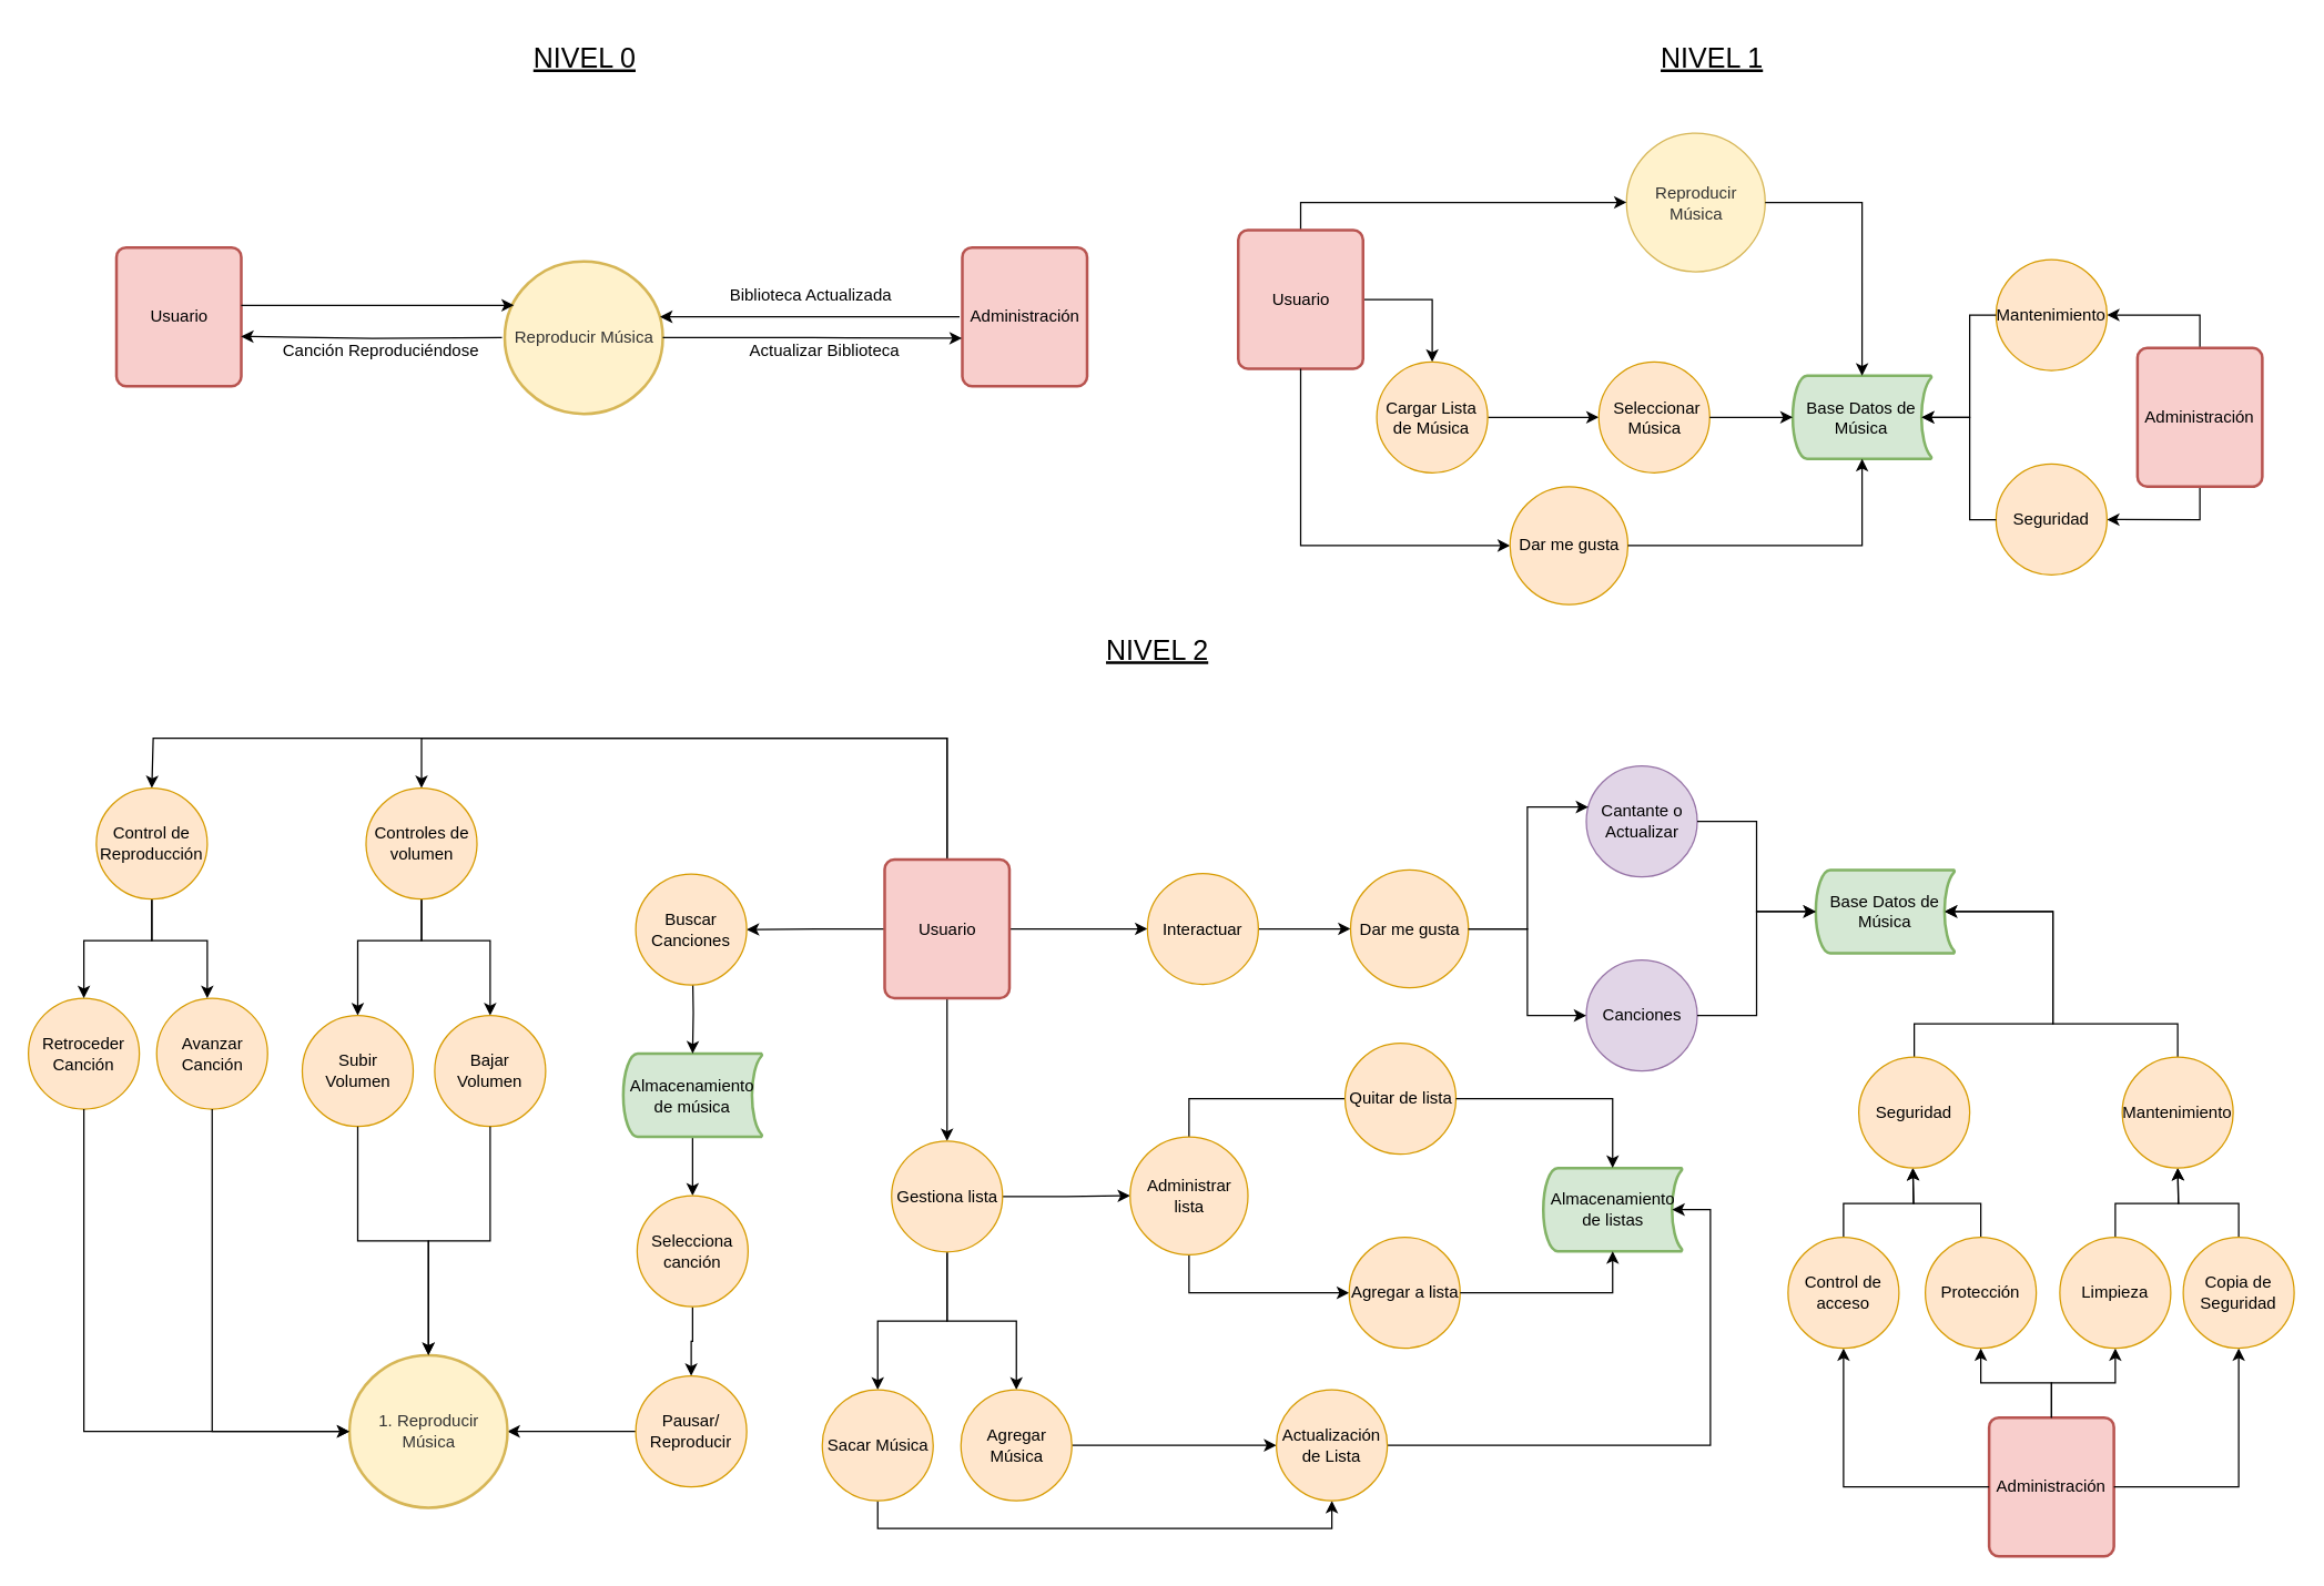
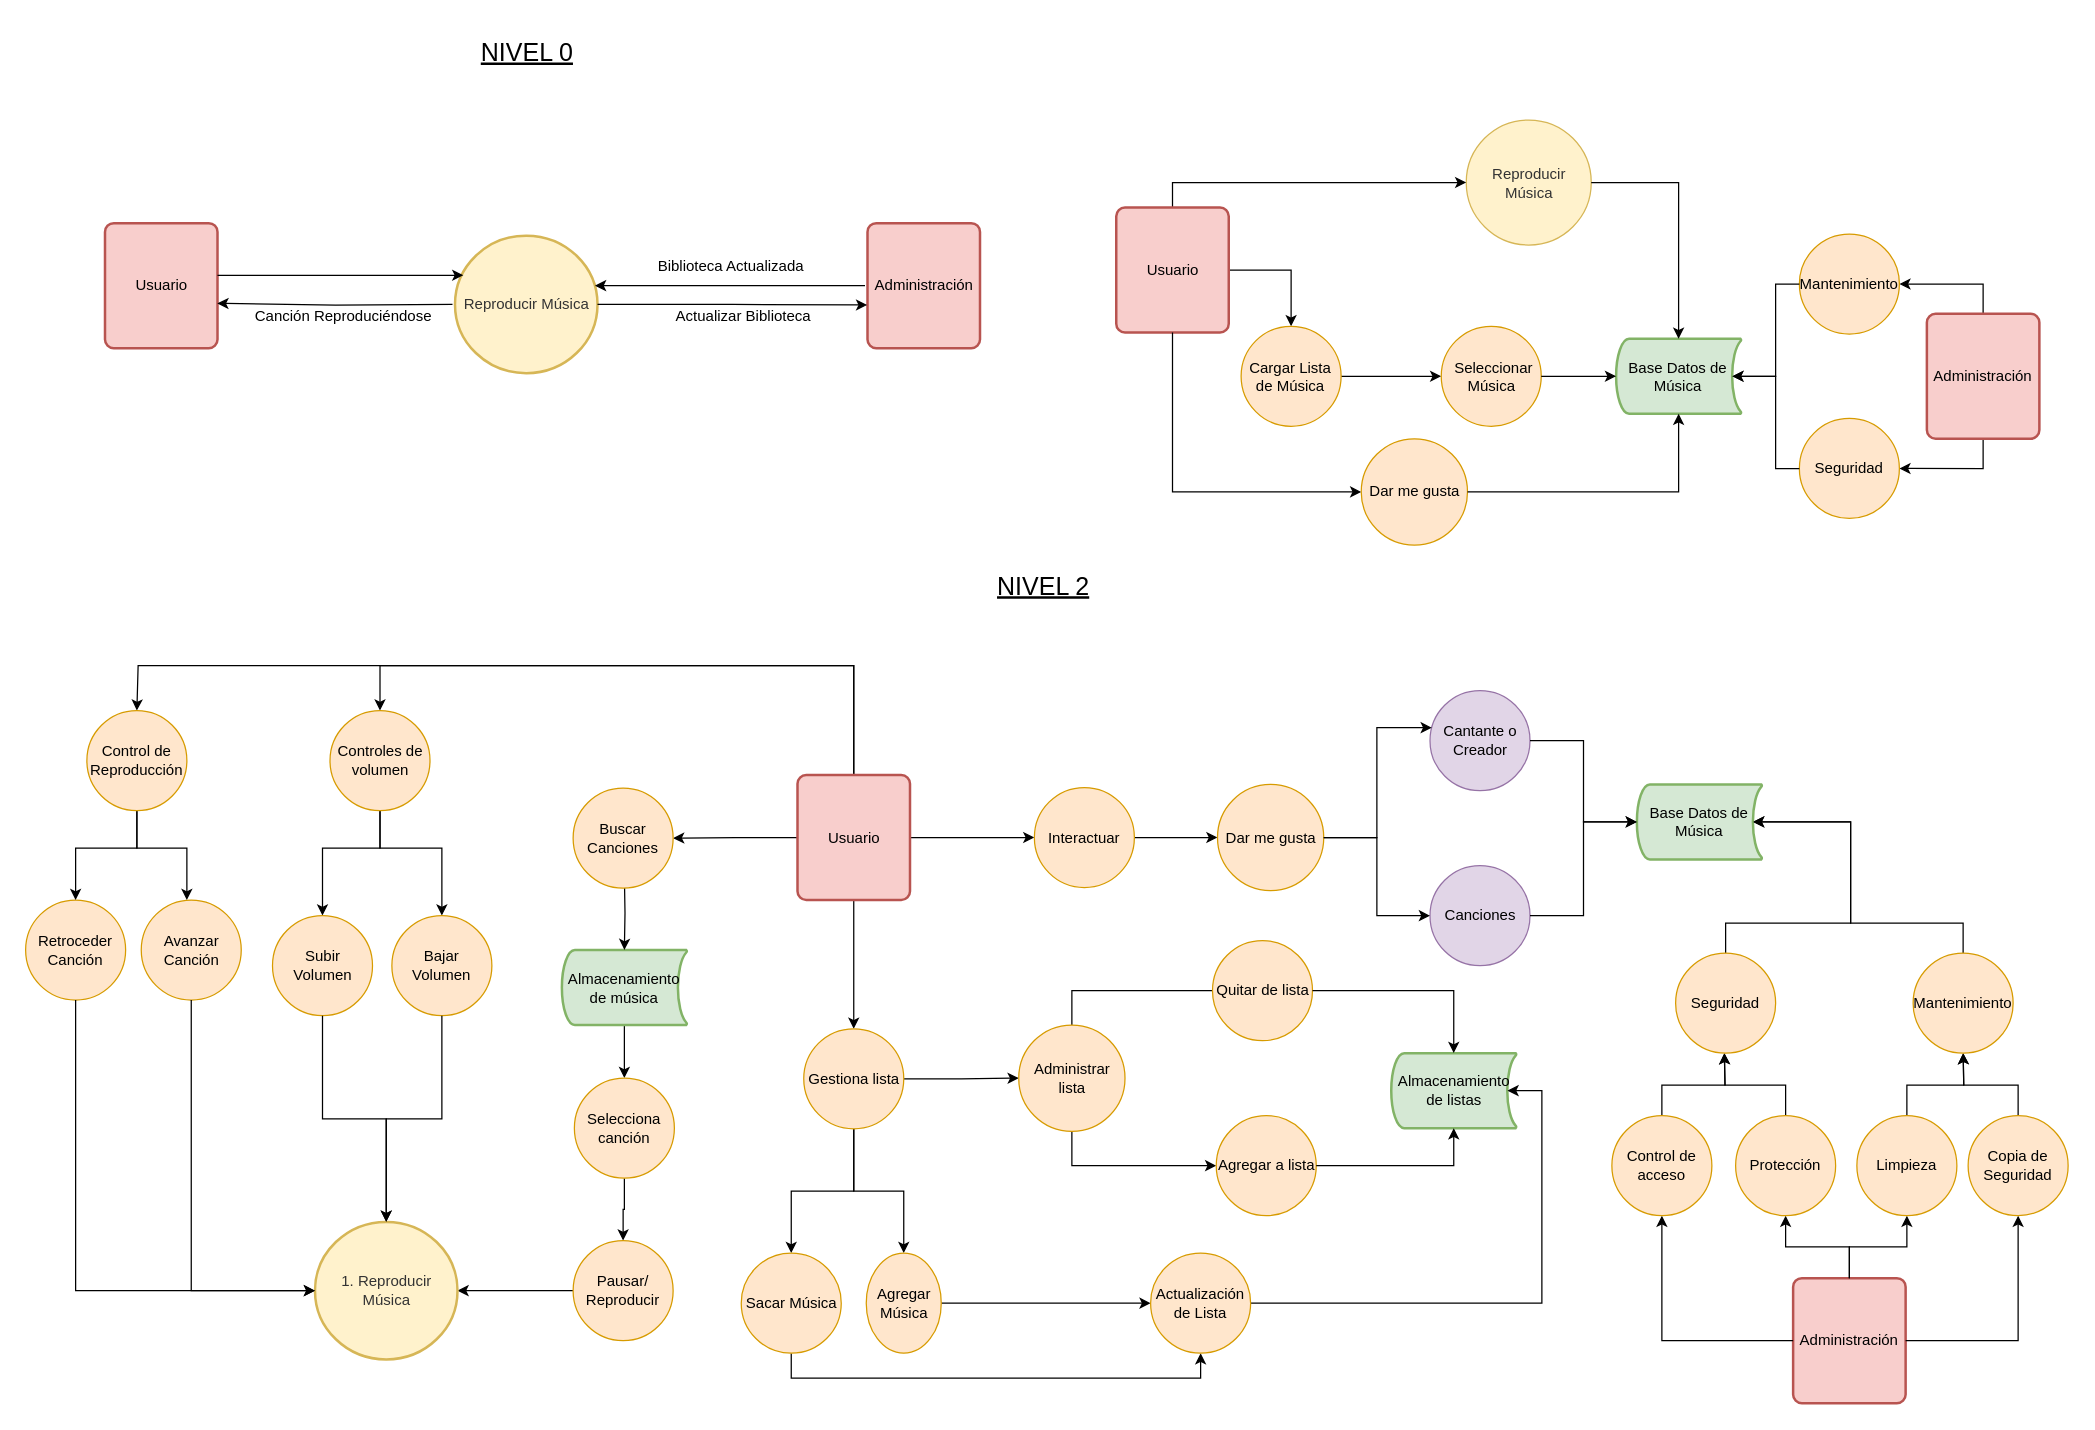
- <mxCell id="8" value="&lt;font style=&quot;font-size: 20px;&quot;&gt;&lt;u&gt;NIVEL 1&lt;/u&gt;&lt;/font&gt;" style="text;html=1;align=center;verticalAlign=middle;resizable=0;points=[];autosize=1;strokeColor=none;fillColor=none;" vertex="1" parent="1"><mxGeometry x="1184.39" y="20.5" width="100" height="40" as="geometry" /></mxCell>
- <mxCell id="36" value="&lt;span data-lucid-content=&quot;{&amp;quot;t&amp;quot;:&amp;quot;Me gusta del usuario&amp;quot;,&amp;quot;m&amp;quot;:[]}&quot; data-lucid-type=&quot;application/vnd.lucid.text&quot;&gt;Cantante o Actualizar&lt;/span&gt;" style="ellipse;whiteSpace=wrap;html=1;aspect=fixed;fillColor=#e1d5e7;strokeColor=#9673a6;" vertex="1" parent="1"><mxGeometry x="1143.5" y="552" width="80" height="80" as="geometry" /></mxCell>
+ <mxCell id="36" value="&lt;span data-lucid-content=&quot;{&amp;quot;t&amp;quot;:&amp;quot;Me gusta del usuario&amp;quot;,&amp;quot;m&amp;quot;:[]}&quot; data-lucid-type=&quot;application/vnd.lucid.text&quot;&gt;Cantante o Creador&lt;/span&gt;" style="ellipse;whiteSpace=wrap;html=1;aspect=fixed;fillColor=#e1d5e7;strokeColor=#9673a6;" vertex="1" parent="1"><mxGeometry x="1143.5" y="552" width="80" height="80" as="geometry" /></mxCell>
- <mxCell id="57" value="&lt;span data-lucid-content=&quot;{&amp;quot;t&amp;quot;:&amp;quot;Agregar Música&amp;quot;,&amp;quot;m&amp;quot;:[]}&quot; data-lucid-type=&quot;application/vnd.lucid.text&quot;&gt;Agregar Música&lt;/span&gt;" style="ellipse;whiteSpace=wrap;html=1;aspect=fixed;fillColor=#ffe6cc;strokeColor=#d79b00;" vertex="1" parent="1"><mxGeometry x="692.5" y="1002" width="80" height="80" as="geometry" /></mxCell>
+ <mxCell id="57" value="&lt;span data-lucid-content=&quot;{&amp;quot;t&amp;quot;:&amp;quot;Agregar Música&amp;quot;,&amp;quot;m&amp;quot;:[]}&quot; data-lucid-type=&quot;application/vnd.lucid.text&quot;&gt;Agregar Música&lt;/span&gt;" style="ellipse;whiteSpace=wrap;html=1;aspect=fixed;fillColor=#ffe6cc;strokeColor=#d79b00;" vertex="1" parent="1"><mxGeometry x="692.5" y="1002" width="60" height="80" as="geometry" /></mxCell>
